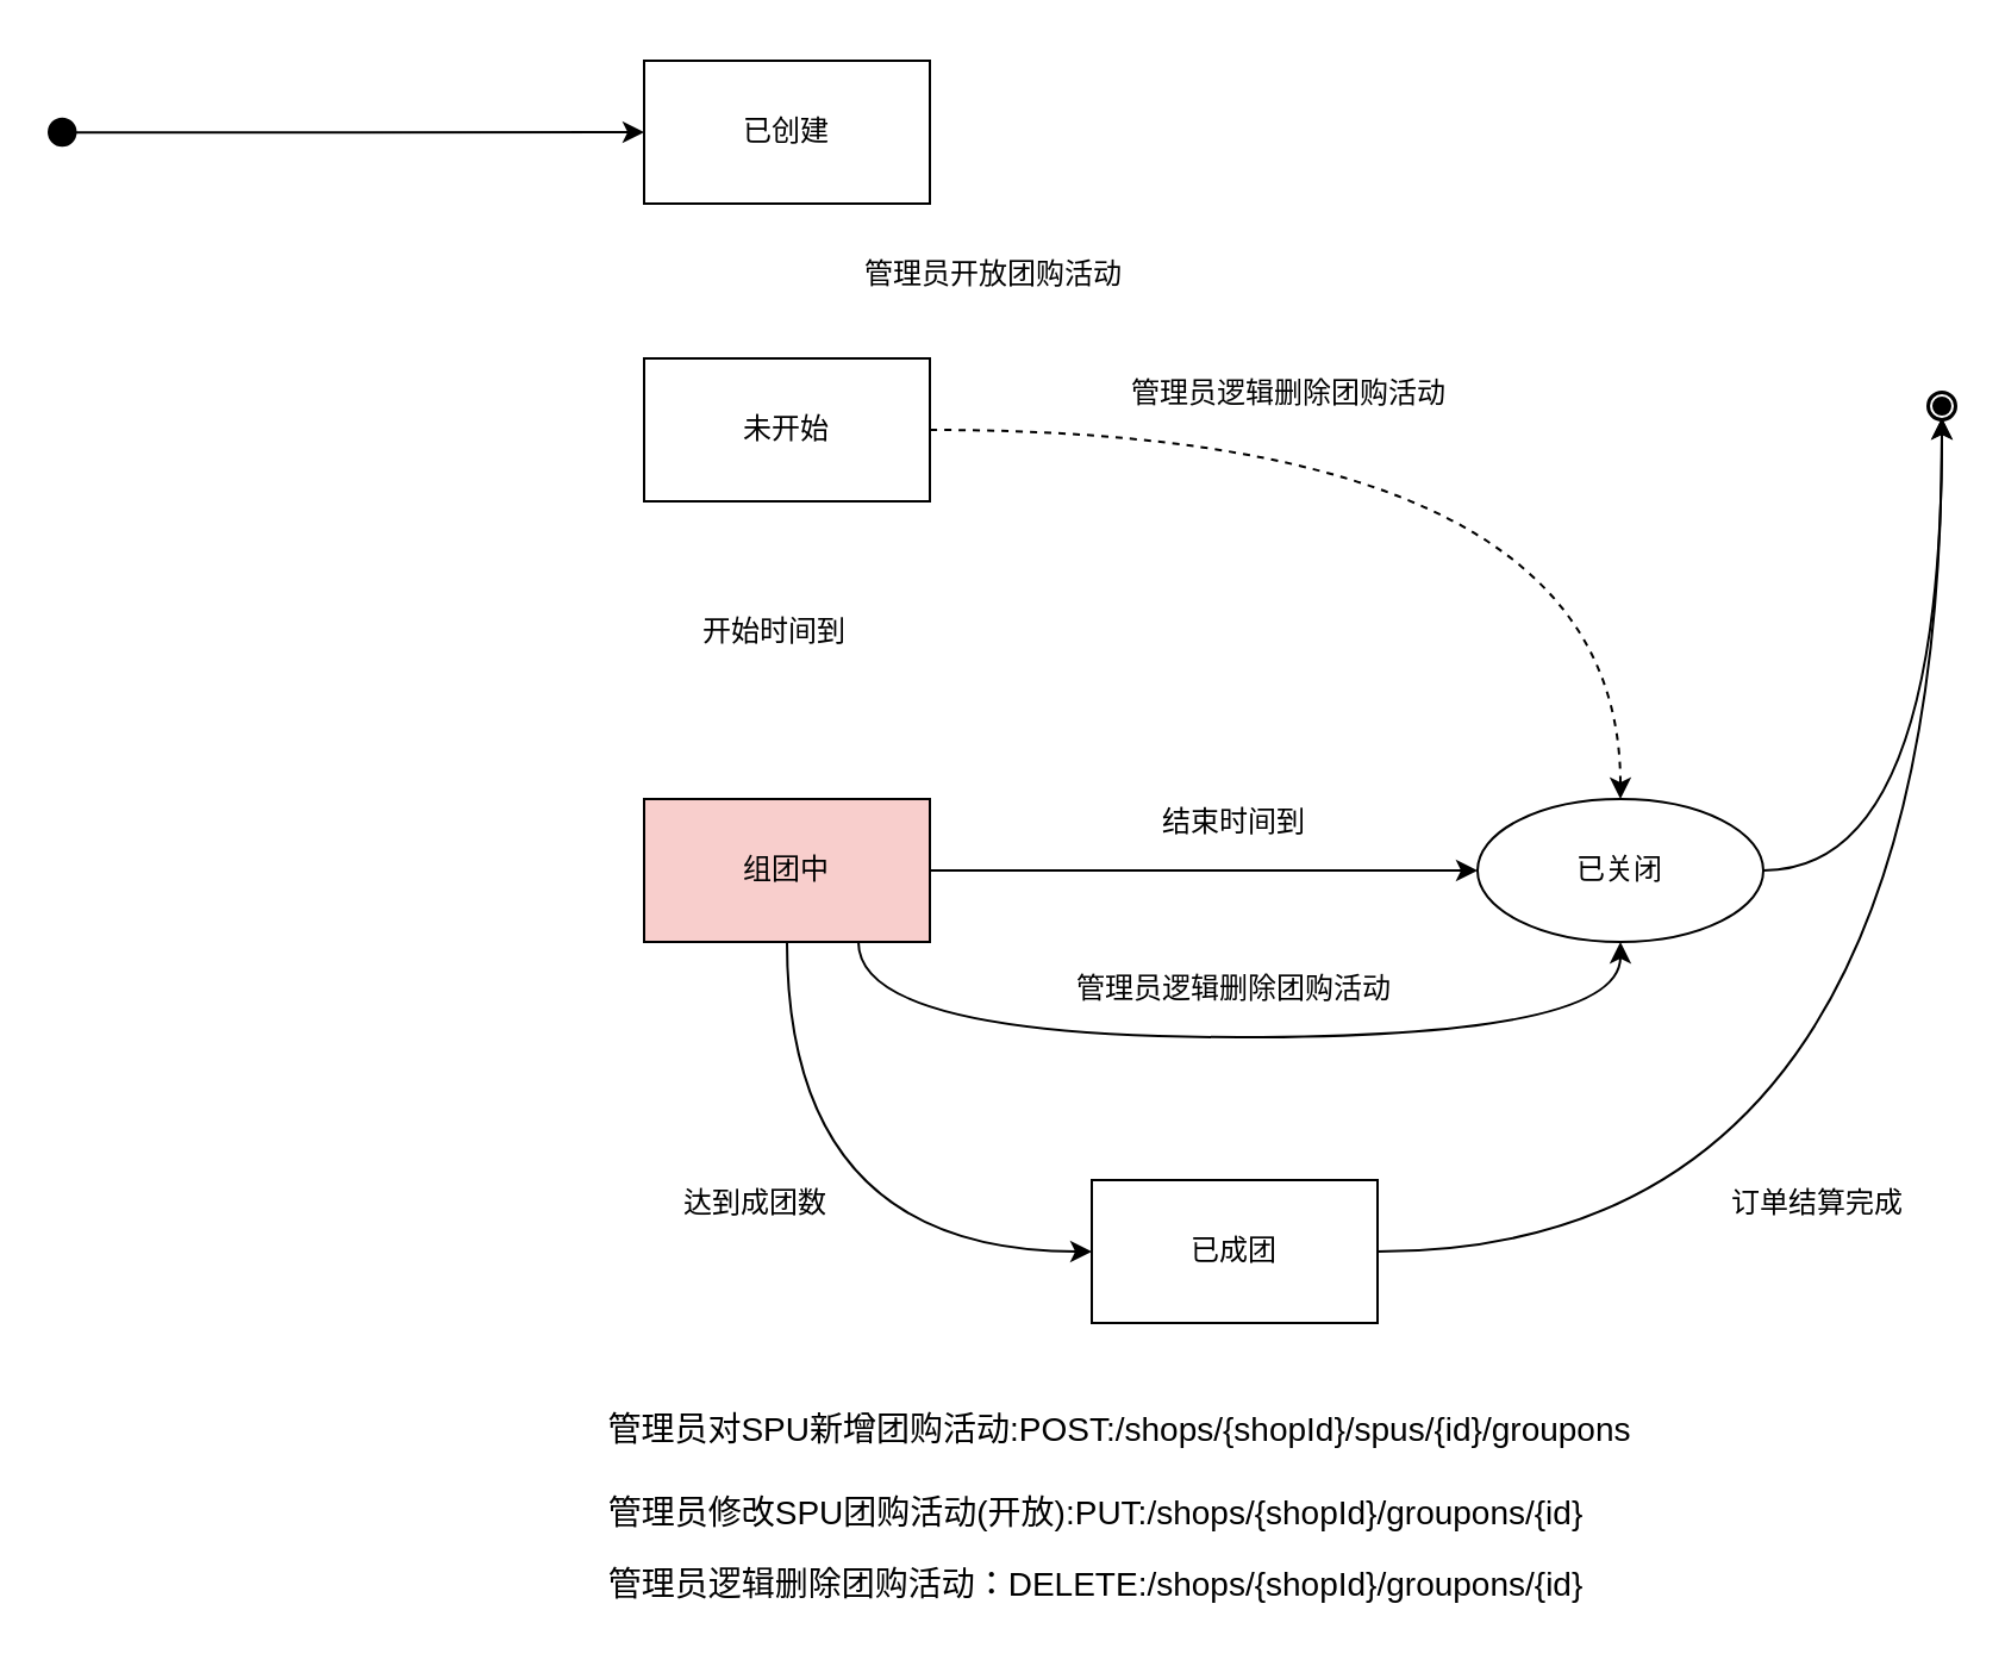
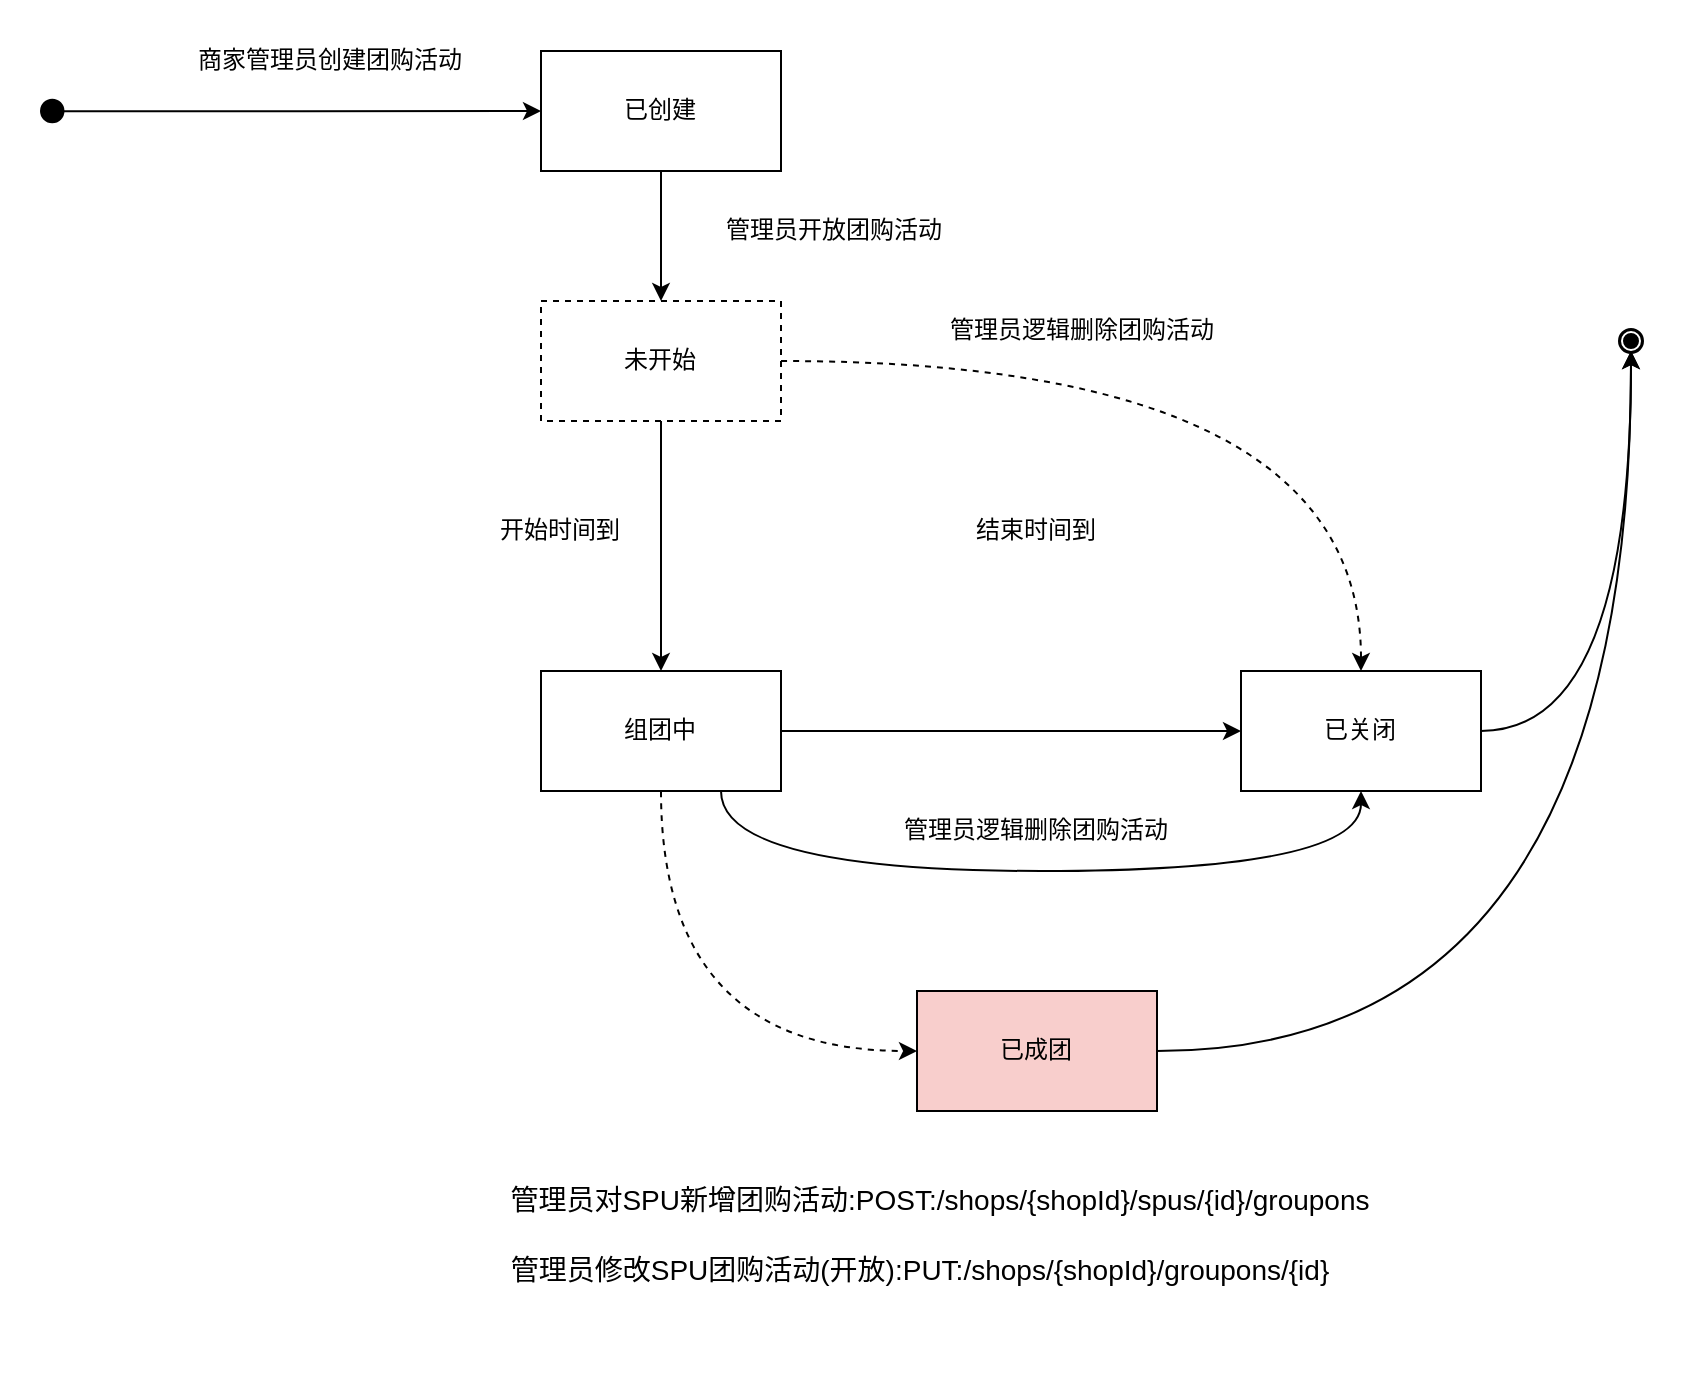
+ <mxCell id="10" value="商家管理员创建团购活动" style="text;html=1;strokeColor=none;fillColor=none;align=center;verticalAlign=middle;whiteSpace=wrap;rounded=0;shadow=0;" parent="1" vertex="1"><mxGeometry x="90" y="20" width="150" height="20" as="geometry" /></mxCell>
+ <mxCell id="19" style="edgeStyle=orthogonalEdgeStyle;rounded=0;orthogonalLoop=1;jettySize=auto;html=1;" parent="1" source="20" target="7" edge="1"><mxGeometry relative="1" as="geometry" /></mxCell>
- <mxCell id="7" value="未开始" style="rounded=0;whiteSpace=wrap;html=1;shadow=0;fillColor=#FFFFFF;" parent="1" vertex="1"><mxGeometry x="270" y="150" width="120" height="60" as="geometry" /></mxCell>
+ <mxCell id="7" value="未开始" style="rounded=0;whiteSpace=wrap;html=1;shadow=0;fillColor=#FFFFFF;dashed=1;" parent="1" vertex="1"><mxGeometry x="270" y="150" width="120" height="60" as="geometry" /></mxCell>
- <mxCell id="15" value="开始时间到" style="text;html=1;strokeColor=none;fillColor=none;align=center;verticalAlign=middle;whiteSpace=wrap;rounded=0;shadow=0;" parent="1" vertex="1"><mxGeometry x="285" y="255" width="80" height="20" as="geometry" /></mxCell>
+ <mxCell id="15" value="开始时间到" style="text;html=1;strokeColor=none;fillColor=none;align=center;verticalAlign=middle;whiteSpace=wrap;rounded=0;shadow=0;" parent="1" vertex="1"><mxGeometry x="240" y="255" width="80" height="20" as="geometry" /></mxCell>
+ <mxCell id="5" style="edgeStyle=orthogonalEdgeStyle;rounded=0;orthogonalLoop=1;jettySize=auto;html=1;" parent="1" source="7" target="14" edge="1"><mxGeometry relative="1" as="geometry" /></mxCell>
- <mxCell id="16" value="结束时间到" style="text;html=1;strokeColor=none;fillColor=none;align=center;verticalAlign=middle;whiteSpace=wrap;rounded=0;shadow=0;" parent="1" vertex="1"><mxGeometry x="483" y="335" width="70" height="20" as="geometry" /></mxCell>
+ <mxCell id="16" value="结束时间到" style="text;html=1;strokeColor=none;fillColor=none;align=center;verticalAlign=middle;whiteSpace=wrap;rounded=0;shadow=0;" parent="1" vertex="1"><mxGeometry x="483" y="255" width="70" height="20" as="geometry" /></mxCell>
- <mxCell id="14" value="组团中" style="rounded=0;whiteSpace=wrap;html=1;shadow=0;fillColor=#f8cecc;" parent="1" vertex="1"><mxGeometry x="270" y="335" width="120" height="60" as="geometry" /></mxCell>
+ <mxCell id="14" value="组团中" style="rounded=0;whiteSpace=wrap;html=1;shadow=0;fillColor=#FFFFFF;" parent="1" vertex="1"><mxGeometry x="270" y="335" width="120" height="60" as="geometry" /></mxCell>
- <mxCell id="9" value="已关闭" style="ellipse;whiteSpace=wrap;html=1;shadow=0;fillColor=#FFFFFF;" parent="1" vertex="1"><mxGeometry x="620" y="335" width="120" height="60" as="geometry" /></mxCell>
+ <mxCell id="9" value="已关闭" style="rounded=0;whiteSpace=wrap;html=1;shadow=0;fillColor=#FFFFFF;" parent="1" vertex="1"><mxGeometry x="620" y="335" width="120" height="60" as="geometry" /></mxCell>
- <mxCell id="13" style="edgeStyle=orthogonalEdgeStyle;curved=1;rounded=0;orthogonalLoop=1;jettySize=auto;html=1;" parent="1" source="14" target="26" edge="1"><mxGeometry relative="1" as="geometry"><Array as="points"><mxPoint x="330" y="525" /></Array></mxGeometry></mxCell>
+ <mxCell id="13" style="edgeStyle=orthogonalEdgeStyle;curved=1;rounded=0;orthogonalLoop=1;jettySize=auto;html=1;dashed=1;" parent="1" source="14" target="26" edge="1"><mxGeometry relative="1" as="geometry"><Array as="points"><mxPoint x="330" y="525" /></Array></mxGeometry></mxCell>
- <mxCell id="27" value="达到成团数" style="text;html=1;strokeColor=none;fillColor=none;align=center;verticalAlign=middle;whiteSpace=wrap;rounded=0;shadow=0;" parent="1" vertex="1"><mxGeometry x="274" y="495" width="86" height="20" as="geometry" /></mxCell>
- <mxCell id="28" value="订单结算完成" style="text;html=1;strokeColor=none;fillColor=none;align=center;verticalAlign=middle;whiteSpace=wrap;rounded=0;shadow=0;" parent="1" vertex="1"><mxGeometry x="720" y="495" width="86" height="20" as="geometry" /></mxCell>
- <mxCell id="26" value="已成团" style="rounded=0;whiteSpace=wrap;html=1;" parent="1" vertex="1"><mxGeometry x="458" y="495" width="120" height="60" as="geometry" /></mxCell>
+ <mxCell id="26" value="已成团" style="rounded=0;whiteSpace=wrap;html=1;fillColor=#f8cecc;" parent="1" vertex="1"><mxGeometry x="458" y="495" width="120" height="60" as="geometry" /></mxCell>
- <mxCell id="24" value="&lt;font style=&quot;font-size: 14px&quot;&gt;管理员逻辑删除团购活动：DELETE:/shops/{shopId}/groupons/{id}&lt;/font&gt;" style="text;html=1;strokeColor=none;fillColor=none;align=center;verticalAlign=middle;whiteSpace=wrap;rounded=0;shadow=0;" parent="1" vertex="1"><mxGeometry x="250" y="655" width="420" height="20" as="geometry" /></mxCell>
